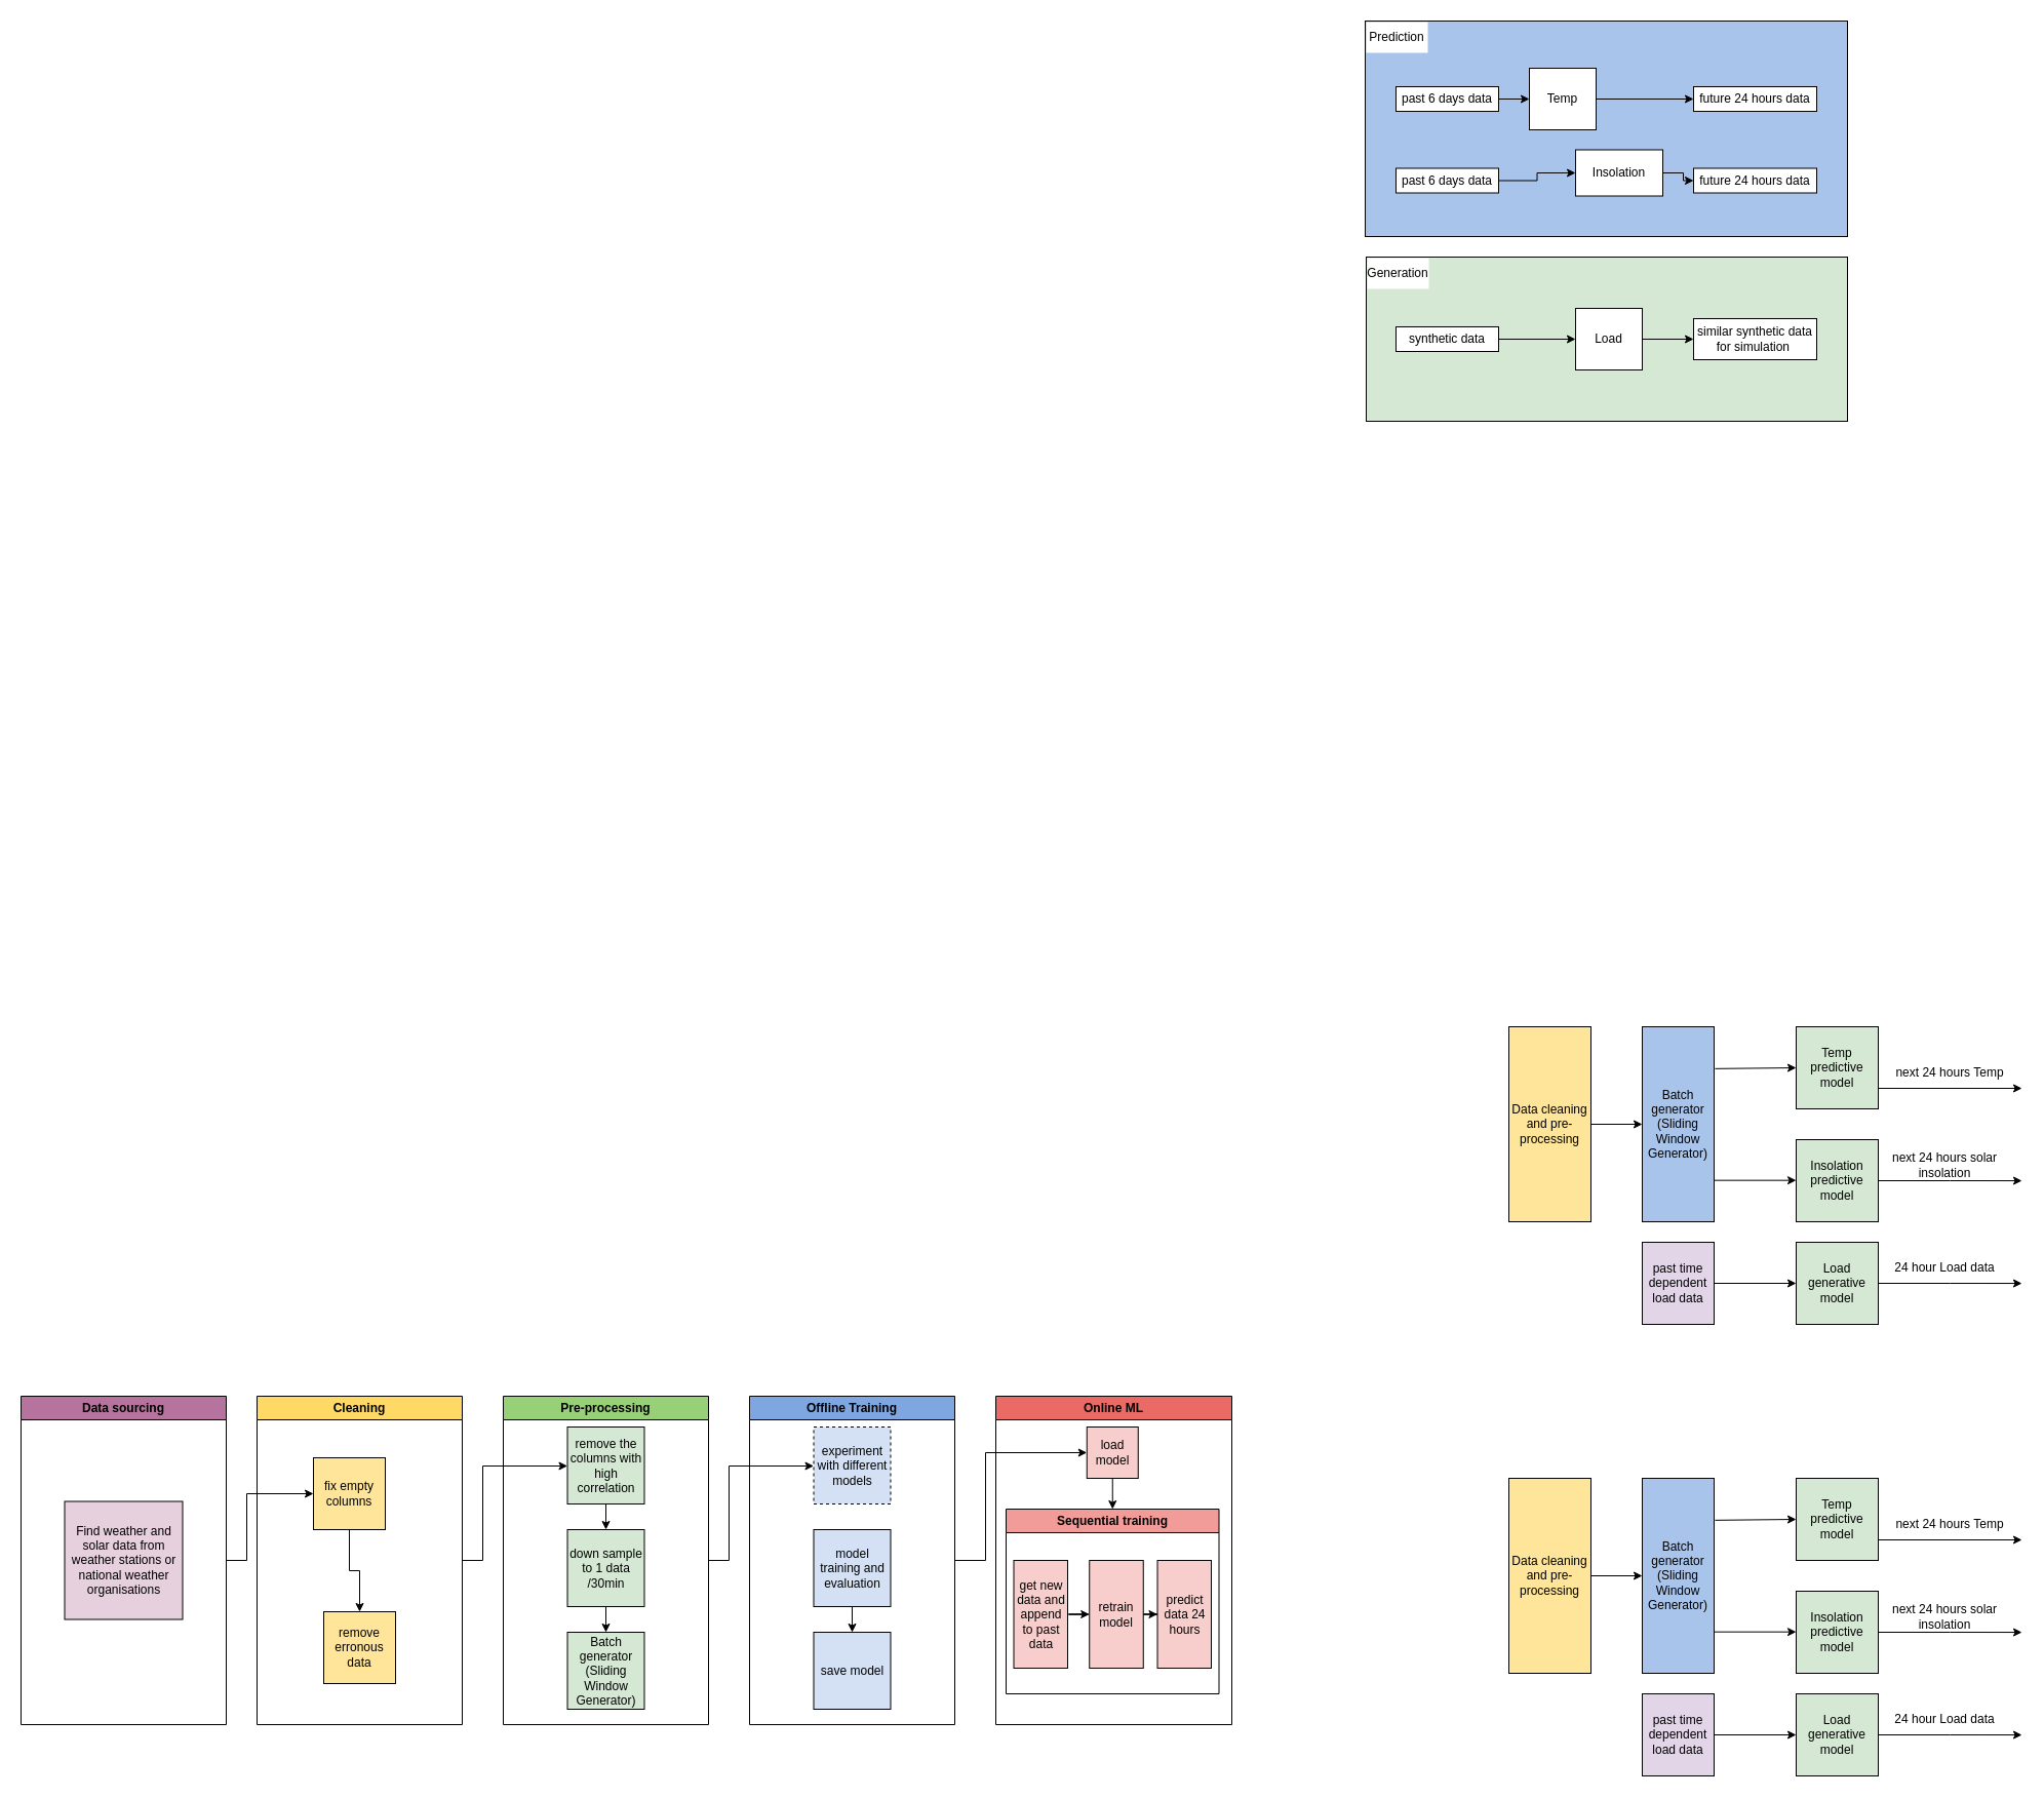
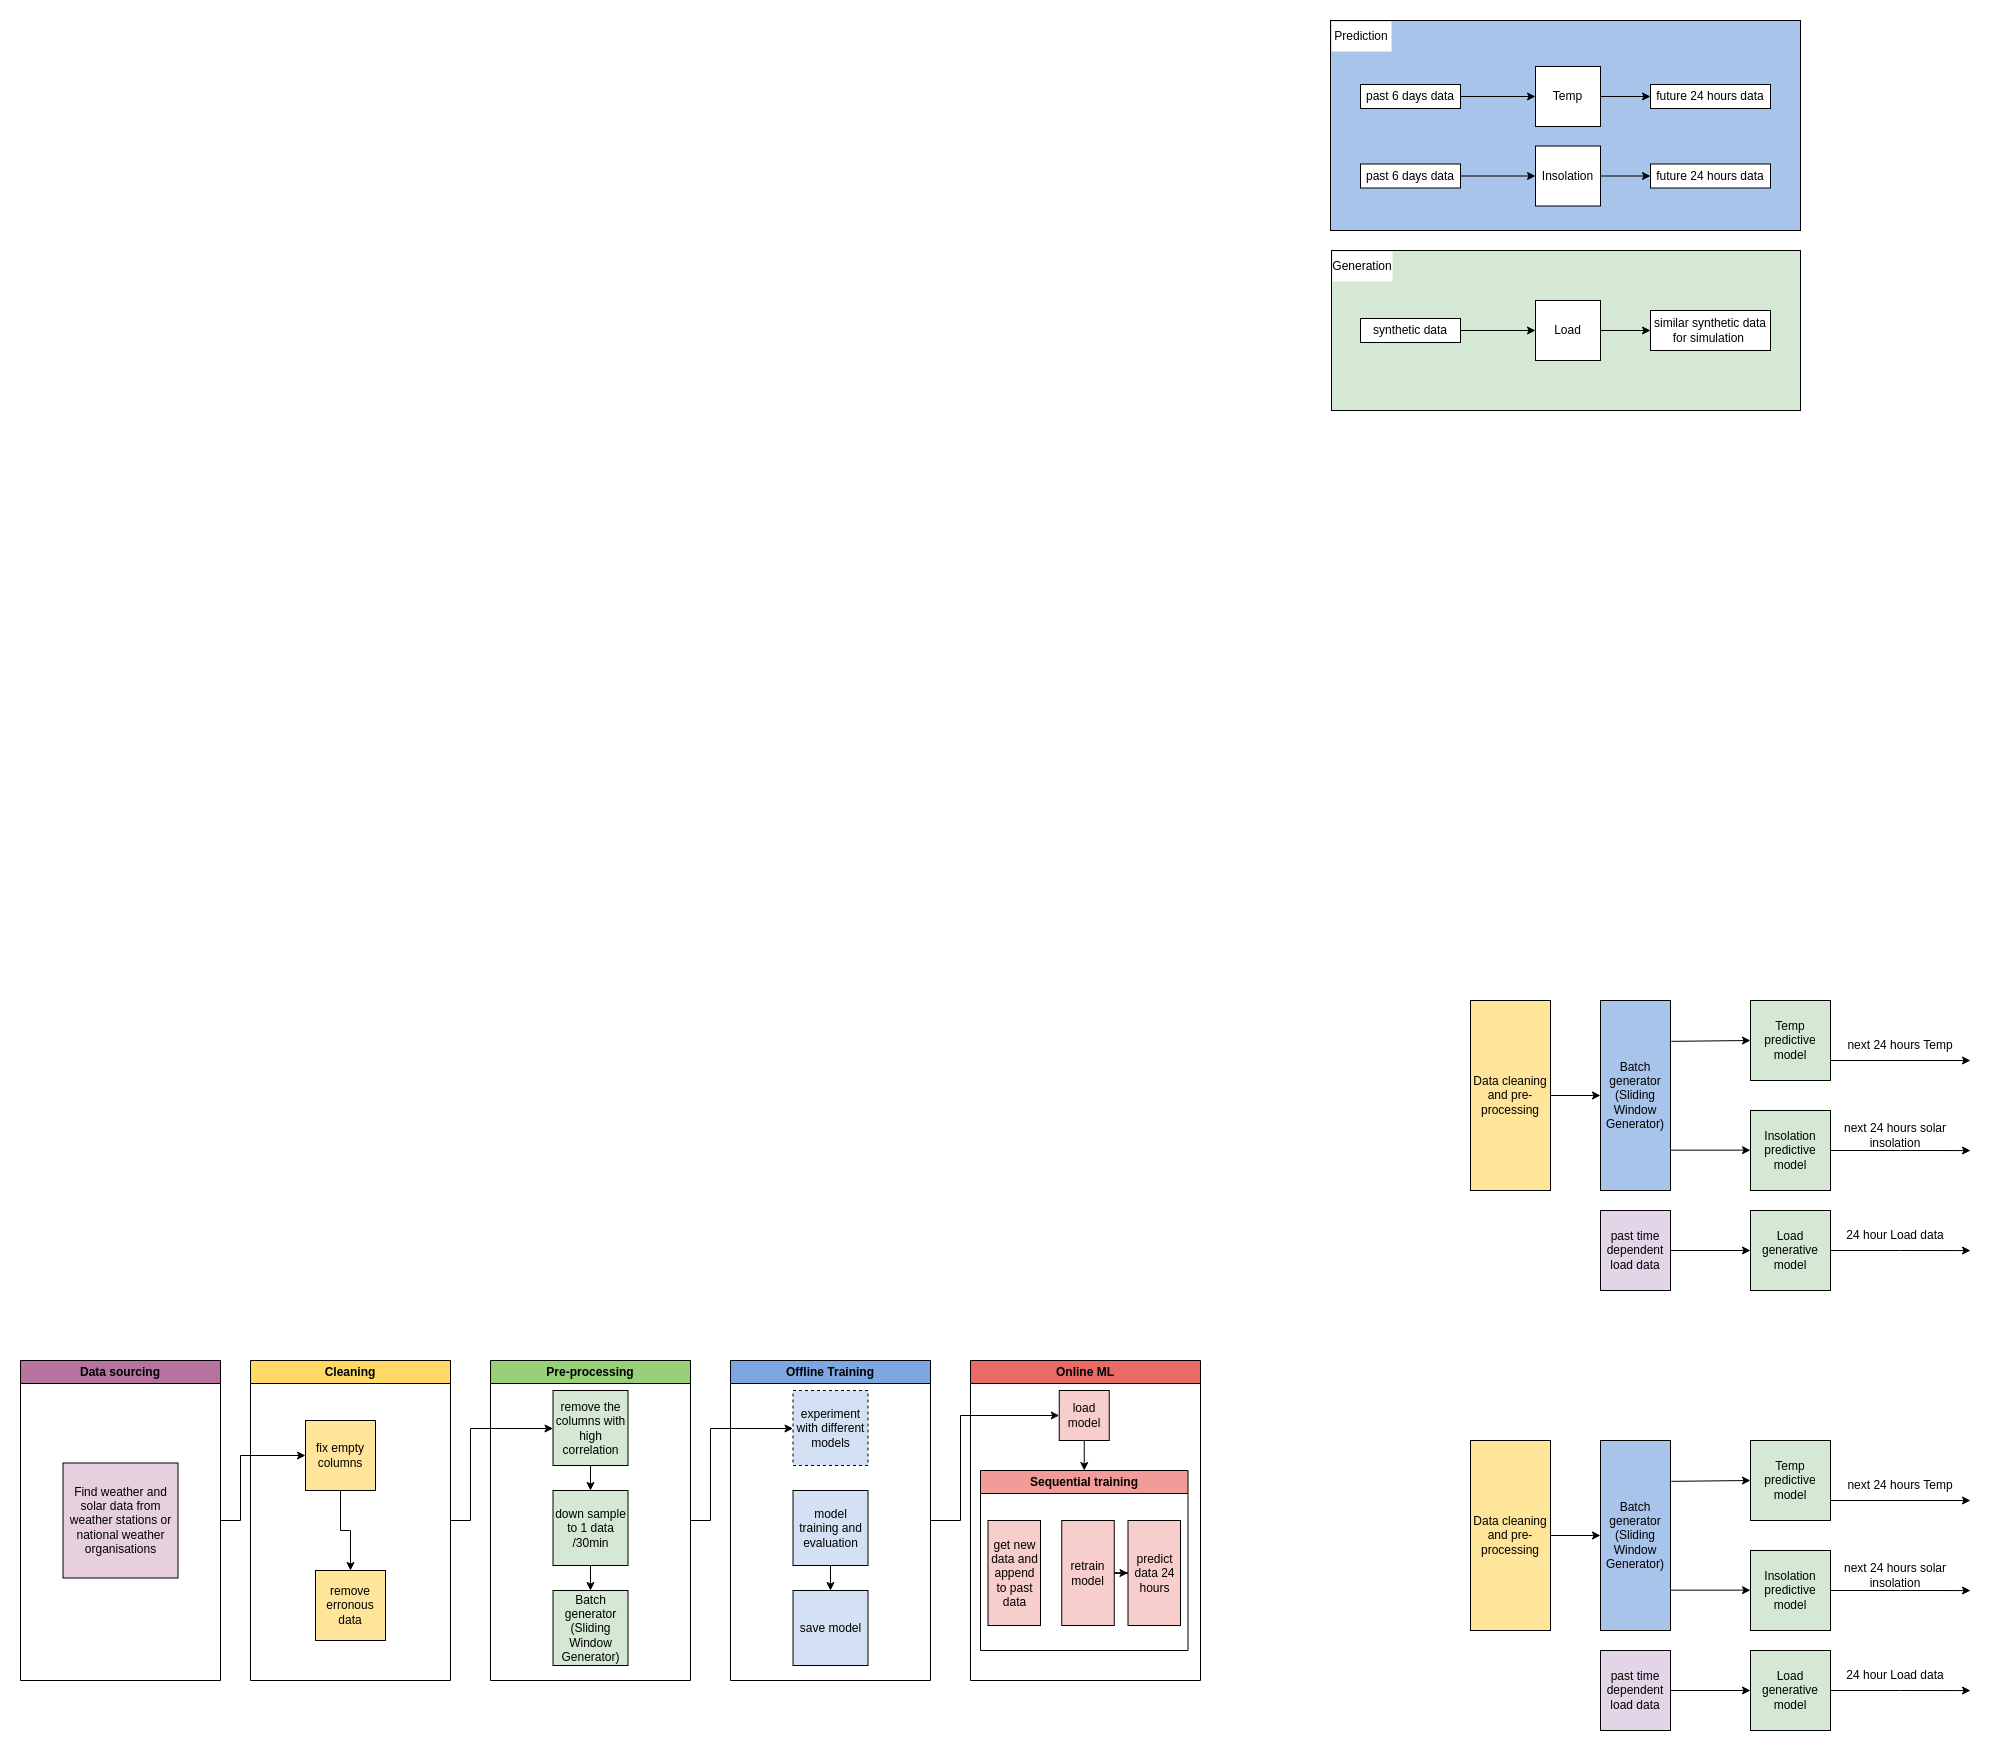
- <mxCell id="23" value="Temp" style="rounded=0;whiteSpace=wrap;html=1;" vertex="1" parent="1"><mxGeometry x="1490" y="66" width="65" height="60" as="geometry" /></mxCell>
+ <mxCell id="23" value="Temp" style="rounded=0;whiteSpace=wrap;html=1;" vertex="1" parent="1"><mxGeometry x="1535" y="66" width="65" height="60" as="geometry" /></mxCell>
- <mxCell id="25" value="Insolation" style="rounded=0;whiteSpace=wrap;html=1;" vertex="1" parent="1"><mxGeometry x="1535" y="145.5" width="85" height="45" as="geometry" /></mxCell>
+ <mxCell id="25" value="Insolation" style="rounded=0;whiteSpace=wrap;html=1;" vertex="1" parent="1"><mxGeometry x="1535" y="145.5" width="65" height="60" as="geometry" /></mxCell>
- <mxCell id="78" value="" style="edgeStyle=orthogonalEdgeStyle;rounded=0;orthogonalLoop=1;jettySize=auto;html=1;" edge="1" parent="77" source="79" target="81"><mxGeometry relative="1" as="geometry" /></mxCell>
